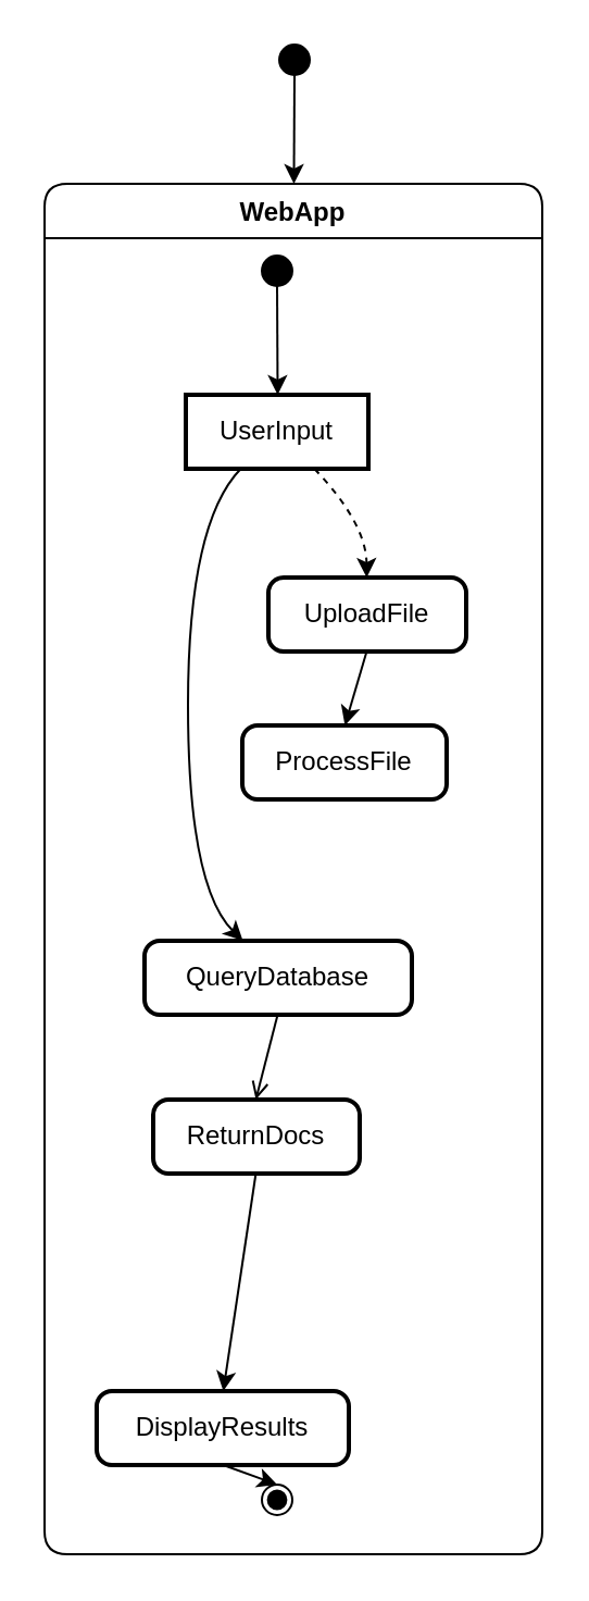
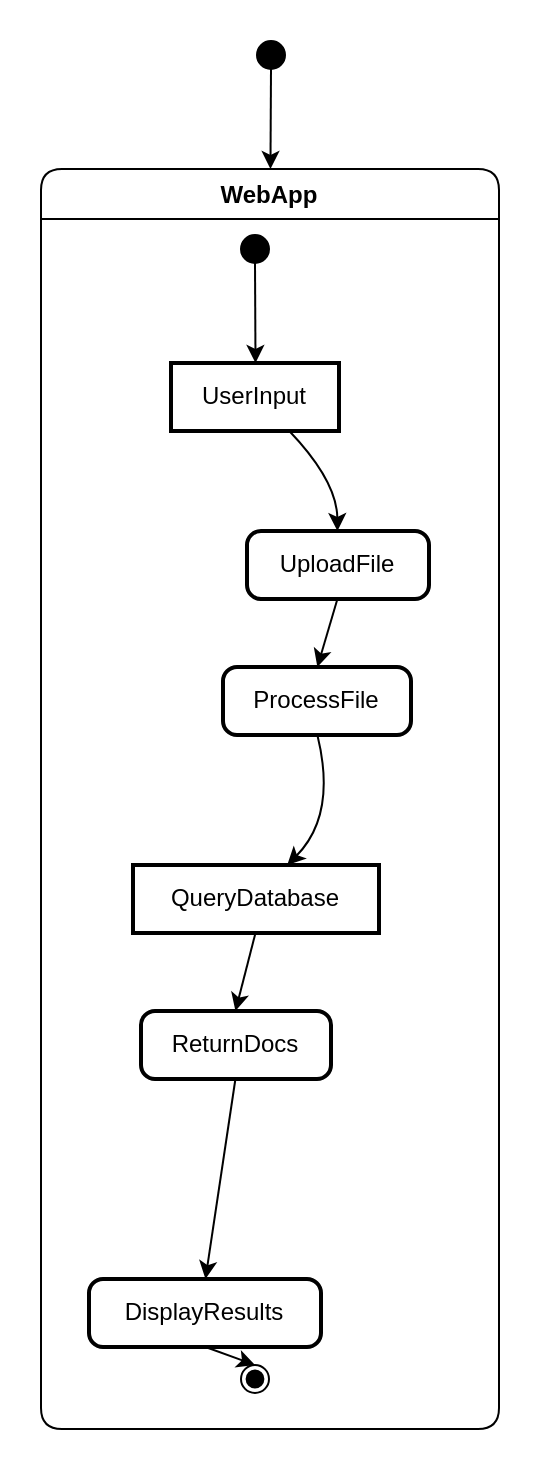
- <mxCell id="17" value="" style="curved=1;startArrow=none;exitX=0.698;exitY=0.985;entryX=0.497;entryY=-0.015;dashed=1;" edge="1" parent="3" source="5" target="10"><mxGeometry relative="1" as="geometry"><Array as="points"><mxPoint x="148" y="156" /></Array></mxGeometry></mxCell>
+ <mxCell id="17" value="" style="curved=1;startArrow=none;;exitX=0.698;exitY=0.985;entryX=0.497;entryY=-0.015;" edge="1" parent="3" source="5" target="10"><mxGeometry relative="1" as="geometry"><Array as="points"><mxPoint x="148" y="156" /></Array></mxGeometry></mxCell>
- <mxCell id="13" value="" style="curved=1;startArrow=none;;exitX=0.307;exitY=0.985;entryX=0.364;entryY=-0.015;" edge="1" parent="3" source="5" target="6"><mxGeometry relative="1" as="geometry"><Array as="points"><mxPoint x="66" y="156" /><mxPoint x="66" y="323" /></Array></mxGeometry></mxCell>
+ <mxCell id="19" value="" style="curved=1;startArrow=none;;exitX=0.502;exitY=0.985;entryX=0.631;entryY=-0.015;" edge="1" parent="3" source="11" target="6"><mxGeometry relative="1" as="geometry"><Array as="points"><mxPoint x="148" y="323" /></Array></mxGeometry></mxCell>
- <mxCell id="6" value="QueryDatabase" style="rounded=1;absoluteArcSize=1;arcSize=14;whiteSpace=wrap;strokeWidth=2;" vertex="1" parent="3"><mxGeometry x="46" y="348" width="123" height="34" as="geometry" /></mxCell>
+ <mxCell id="6" value="QueryDatabase" style="absoluteArcSize=1;arcSize=14;whiteSpace=wrap;strokeWidth=2;rounded=0;" vertex="1" parent="3"><mxGeometry x="46" y="348" width="123" height="34" as="geometry" /></mxCell>
- <mxCell id="14" value="" style="curved=1;startArrow=none;exitX=0.498;exitY=0.971;entryX=0.497;entryY=0;endArrow=open;" edge="1" parent="3" source="6" target="7"><mxGeometry relative="1" as="geometry"><Array as="points" /></mxGeometry></mxCell>
+ <mxCell id="14" value="" style="curved=1;startArrow=none;;exitX=0.498;exitY=0.971;entryX=0.497;entryY=0;" edge="1" parent="3" source="6" target="7"><mxGeometry relative="1" as="geometry"><Array as="points" /></mxGeometry></mxCell>
